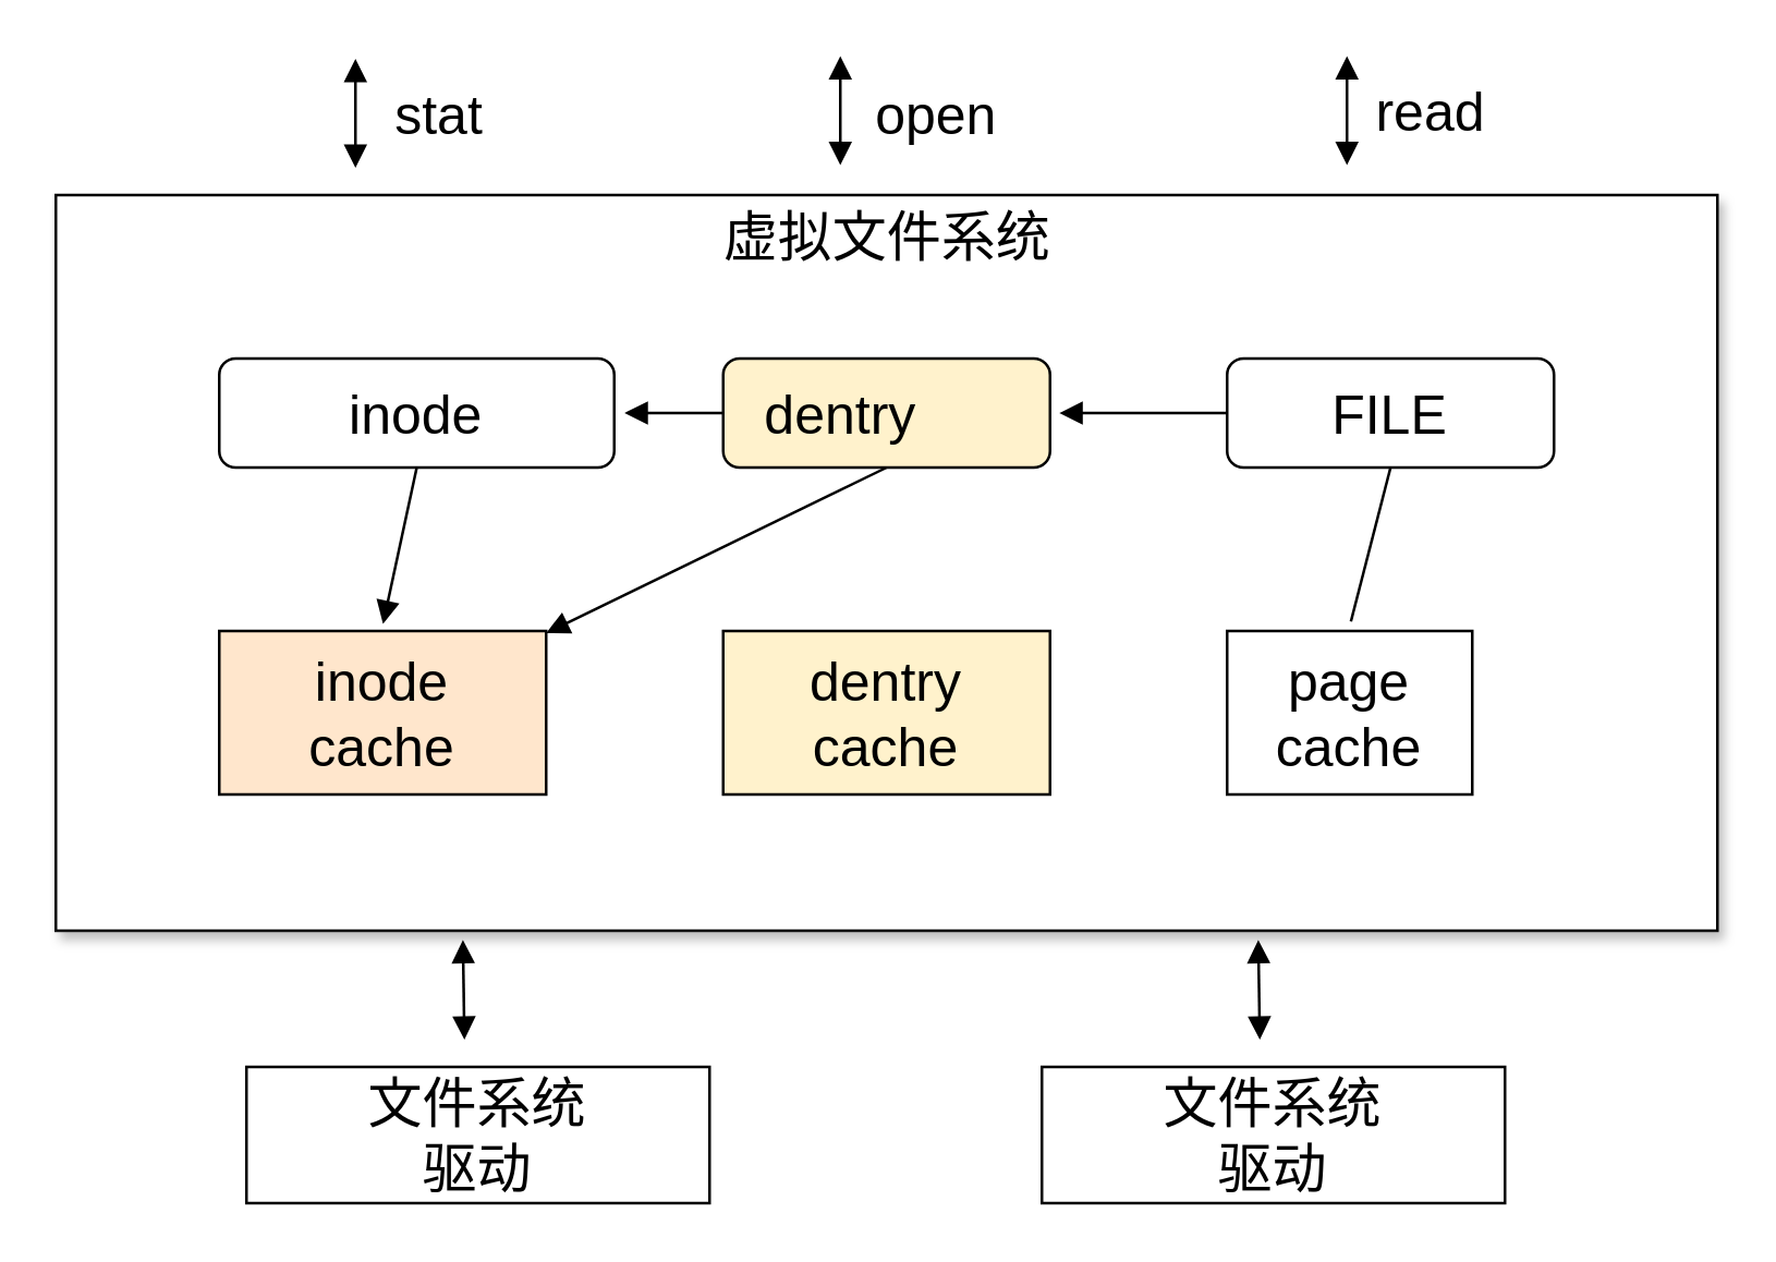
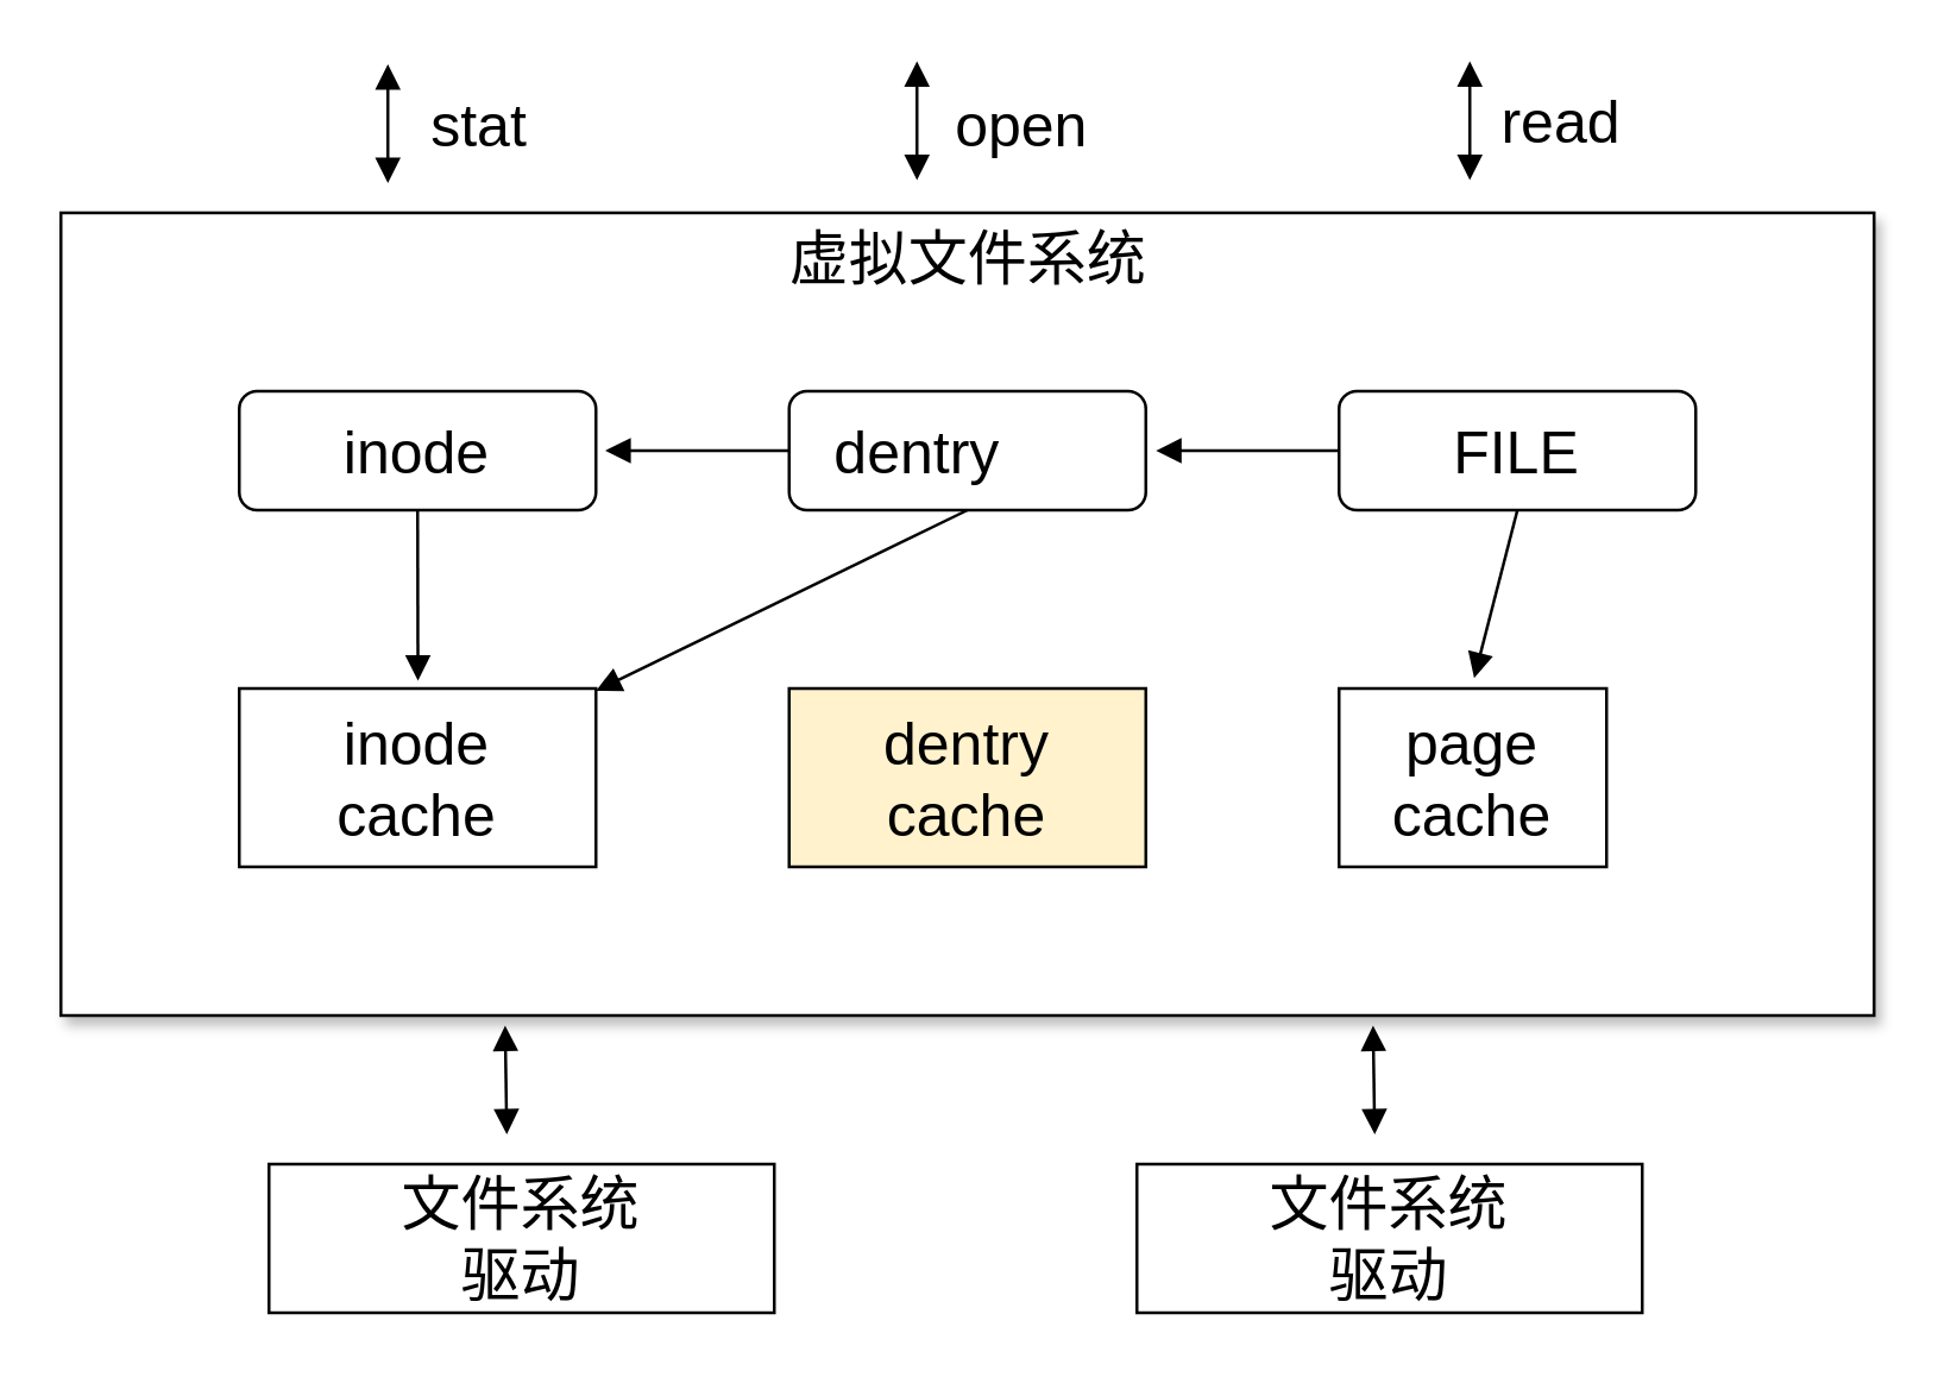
- <mxCell id="11" value="inode" style="rounded=1;whiteSpace=wrap;html=1;fontSize=20;" vertex="1" parent="1"><mxGeometry x="80" y="131" width="145" height="40" as="geometry" /></mxCell>
+ <mxCell id="11" value="inode" style="rounded=1;whiteSpace=wrap;html=1;fontSize=20;" vertex="1" parent="1"><mxGeometry x="80" y="131" width="120" height="40" as="geometry" /></mxCell>
- <mxCell id="9" value="dentry&lt;span style=&quot;white-space: pre;&quot;&gt;&#09;&lt;/span&gt;" style="rounded=1;whiteSpace=wrap;html=1;fontSize=20;fillColor=#fff2cc;" vertex="1" parent="1"><mxGeometry x="265" y="131" width="120" height="40" as="geometry" /></mxCell>
+ <mxCell id="9" value="dentry&lt;span style=&quot;white-space: pre;&quot;&gt;&#09;&lt;/span&gt;" style="rounded=1;whiteSpace=wrap;html=1;fontSize=20;" vertex="1" parent="1"><mxGeometry x="265" y="131" width="120" height="40" as="geometry" /></mxCell>
- <mxCell id="4" style="edgeStyle=none;html=1;exitX=0.5;exitY=1;exitDx=0;exitDy=0;entryX=0.505;entryY=-0.058;entryDx=0;entryDy=0;entryPerimeter=0;fontSize=20;endArrow=none;endFill=1;" edge="1" parent="1" source="6" target="12"><mxGeometry relative="1" as="geometry" /></mxCell>
+ <mxCell id="4" style="edgeStyle=none;html=1;exitX=0.5;exitY=1;exitDx=0;exitDy=0;entryX=0.505;entryY=-0.058;entryDx=0;entryDy=0;entryPerimeter=0;fontSize=20;endArrow=block;endFill=1;" edge="1" parent="1" source="6" target="12"><mxGeometry relative="1" as="geometry" /></mxCell>
- <mxCell id="14" value="inode&lt;br&gt;cache" style="rounded=0;whiteSpace=wrap;html=1;fontSize=20;fillColor=#ffe6cc;" vertex="1" parent="1"><mxGeometry x="80" y="231" width="120" height="60" as="geometry" /></mxCell>
+ <mxCell id="14" value="inode&lt;br&gt;cache" style="rounded=0;whiteSpace=wrap;html=1;fontSize=20;" vertex="1" parent="1"><mxGeometry x="80" y="231" width="120" height="60" as="geometry" /></mxCell>
